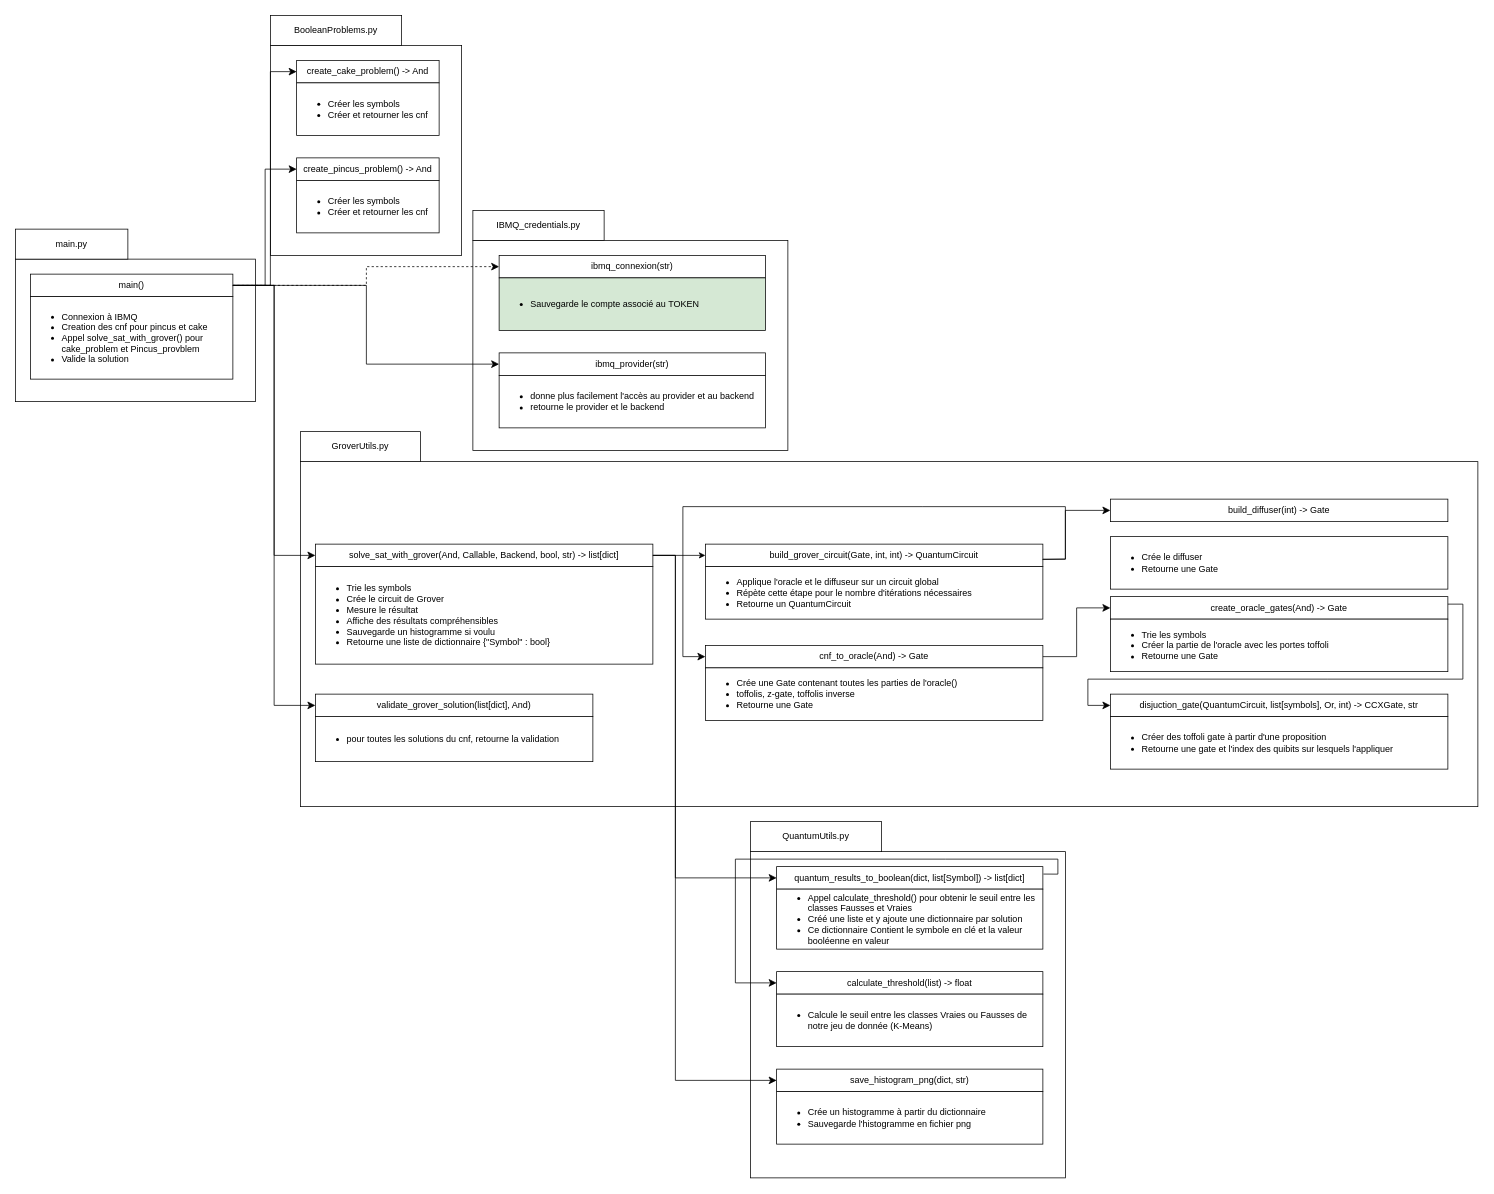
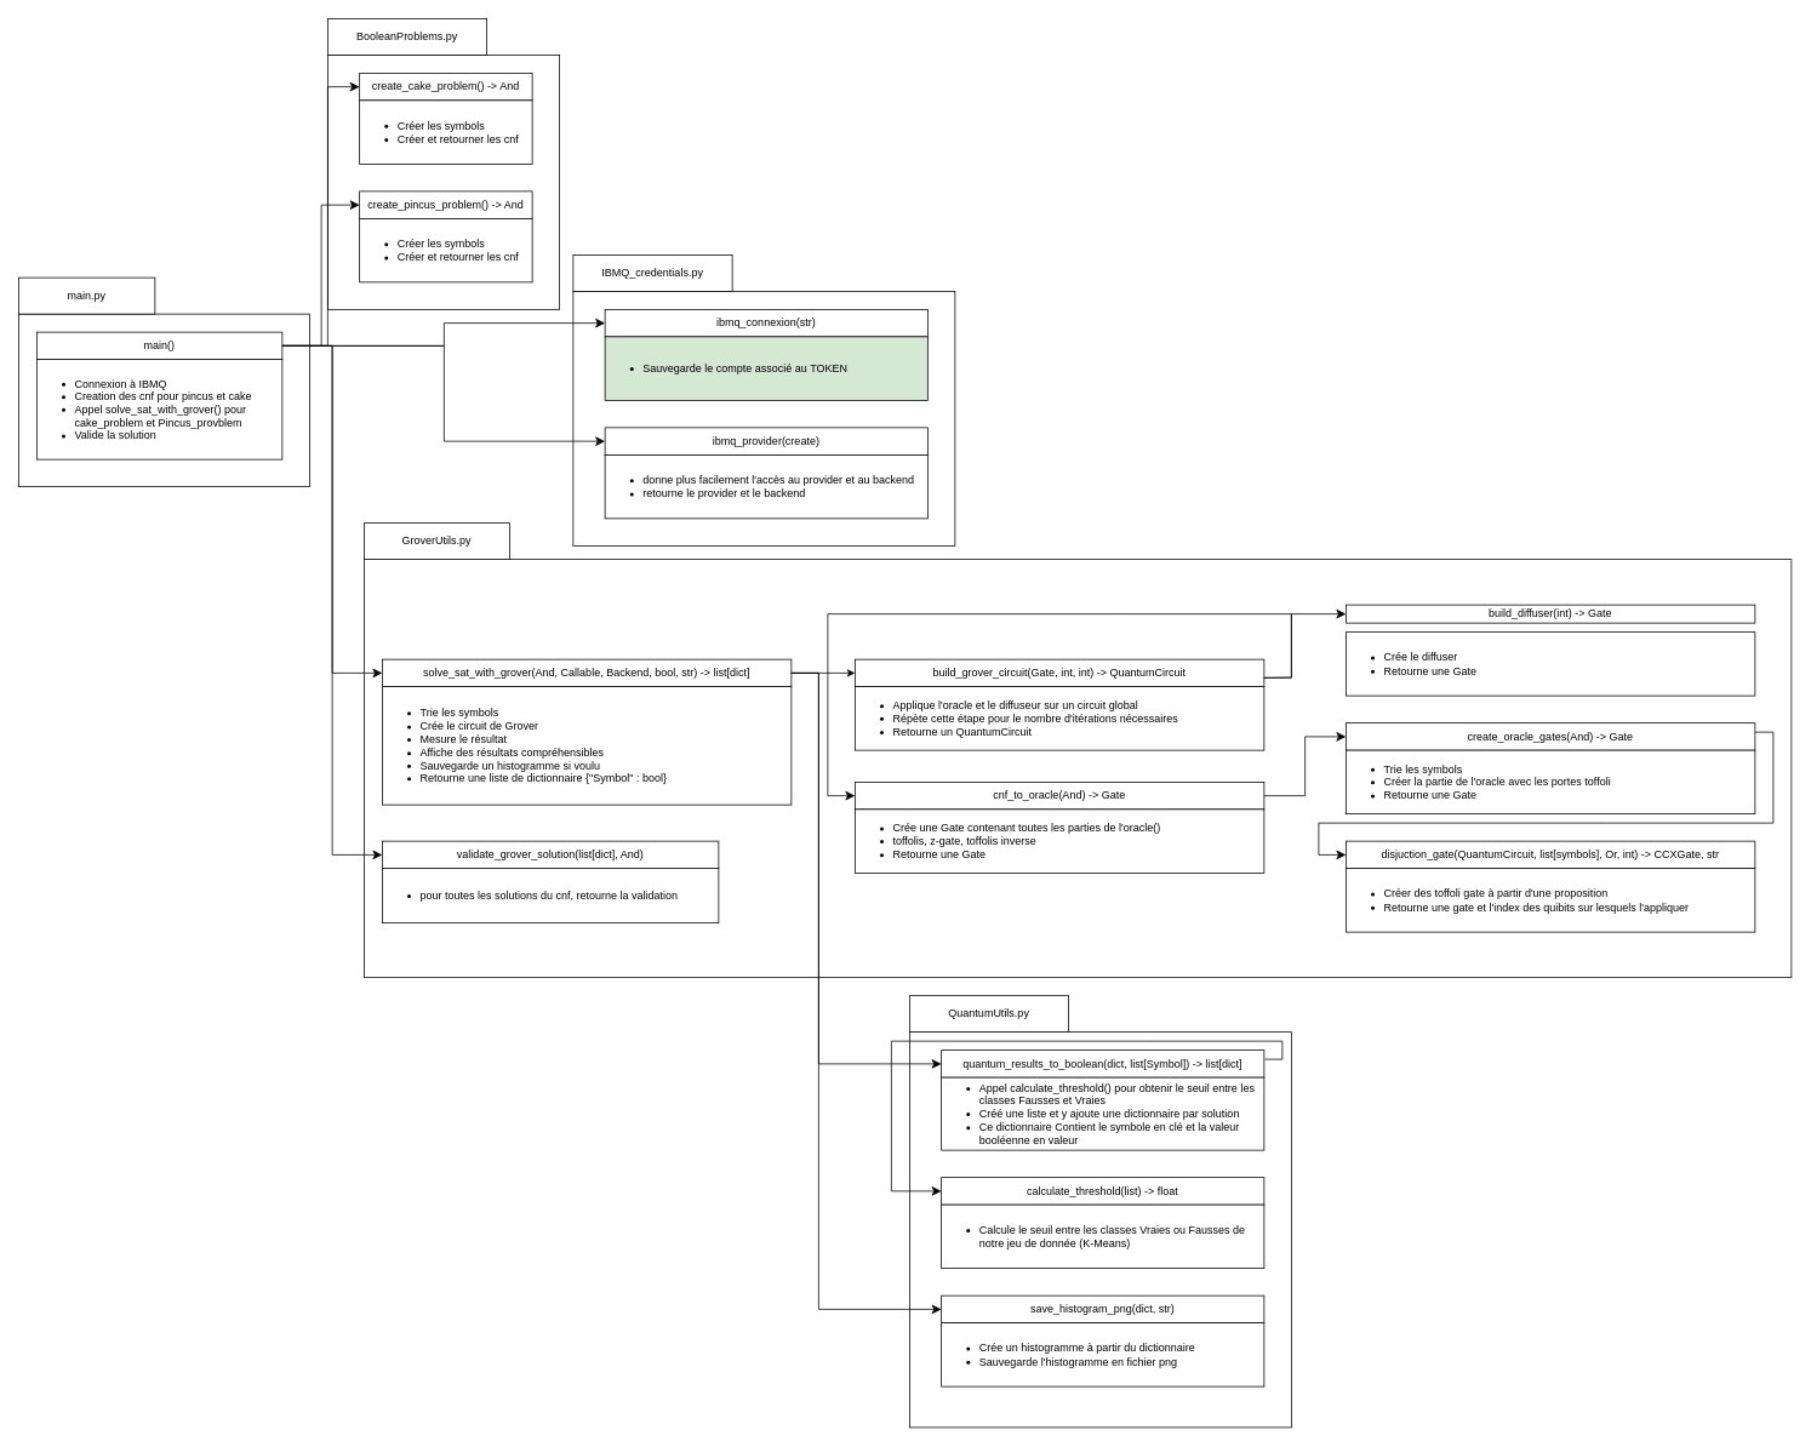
- <mxCell id="49" value="" style="edgeStyle=elbowEdgeStyle;elbow=horizontal;endArrow=classic;html=1;curved=0;rounded=0;endSize=8;startSize=8;exitX=1;exitY=0.5;exitDx=0;exitDy=0;entryX=0;entryY=0.5;entryDx=0;entryDy=0;dashed=1;" parent="1" source="35" target="46" edge="1"><mxGeometry width="50" height="50" relative="1" as="geometry"><mxPoint x="320" y="385" as="sourcePoint" /><mxPoint x="415" y="95" as="targetPoint" /><Array as="points" /></mxGeometry></mxCell>
+ <mxCell id="49" value="" style="edgeStyle=elbowEdgeStyle;elbow=horizontal;endArrow=classic;html=1;curved=0;rounded=0;endSize=8;startSize=8;exitX=1;exitY=0.5;exitDx=0;exitDy=0;entryX=0;entryY=0.5;entryDx=0;entryDy=0;" parent="1" source="35" target="46" edge="1"><mxGeometry width="50" height="50" relative="1" as="geometry"><mxPoint x="320" y="385" as="sourcePoint" /><mxPoint x="415" y="95" as="targetPoint" /><Array as="points" /></mxGeometry></mxCell>
- <mxCell id="44" value="ibmq_provider(str)" style="rounded=0;whiteSpace=wrap;html=1;" parent="1" vertex="1"><mxGeometry x="665" y="470" width="355" height="30" as="geometry" /></mxCell>
+ <mxCell id="44" value="ibmq_provider(create)" style="rounded=0;whiteSpace=wrap;html=1;" parent="1" vertex="1"><mxGeometry x="665" y="470" width="355" height="30" as="geometry" /></mxCell>
- <mxCell id="14" value="build_diffuser(int) -&amp;gt; Gate" style="rounded=0;whiteSpace=wrap;html=1;" parent="1" vertex="1"><mxGeometry x="1480" y="665" width="450" height="30" as="geometry" /></mxCell>
+ <mxCell id="14" value="build_diffuser(int) -&amp;gt; Gate" style="rounded=0;whiteSpace=wrap;html=1;" parent="1" vertex="1"><mxGeometry x="1480" y="665" width="450" height="20" as="geometry" /></mxCell>
- <mxCell id="15" value="&lt;ul&gt;&lt;li&gt;Crée le diffuser&lt;br&gt;&lt;/li&gt;&lt;li&gt;Retourne une Gate&lt;br&gt;&lt;/li&gt;&lt;/ul&gt;" style="rounded=0;whiteSpace=wrap;html=1;align=left;" parent="1" vertex="1"><mxGeometry x="1480" y="715" width="450" height="70" as="geometry" /></mxCell>
+ <mxCell id="15" value="&lt;ul&gt;&lt;li&gt;Crée le diffuser&lt;br&gt;&lt;/li&gt;&lt;li&gt;Retourne une Gate&lt;br&gt;&lt;/li&gt;&lt;/ul&gt;" style="rounded=0;whiteSpace=wrap;html=1;align=left;" parent="1" vertex="1"><mxGeometry x="1480" y="695" width="450" height="70" as="geometry" /></mxCell>
